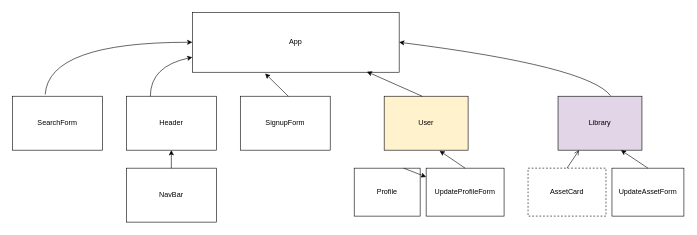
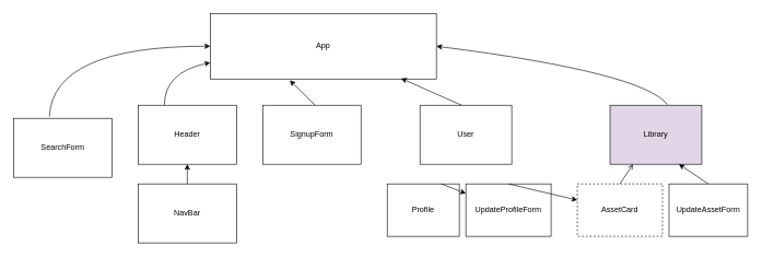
- <mxCell id="11" value="SearchForm" style="whiteSpace=wrap;html=1;" vertex="1" parent="1"><mxGeometry x="20" y="160" width="150" height="90" as="geometry" /></mxCell>
+ <mxCell id="11" value="SearchForm" style="whiteSpace=wrap;html=1;" vertex="1" parent="1"><mxGeometry x="20" y="180" width="150" height="90" as="geometry" /></mxCell>
- <mxCell id="3" value="User&lt;br&gt;" style="whiteSpace=wrap;html=1;fillColor=#fff2cc;" vertex="1" parent="1"><mxGeometry x="640" y="160" width="140" height="90" as="geometry" /></mxCell>
+ <mxCell id="3" value="User&lt;br&gt;" style="whiteSpace=wrap;html=1;" vertex="1" parent="1"><mxGeometry x="640" y="160" width="140" height="90" as="geometry" /></mxCell>
- <mxCell id="18" value="" style="endArrow=classic;html=1;entryX=0.661;entryY=1.012;entryDx=0;entryDy=0;exitX=0.5;exitY=0;exitDx=0;exitDy=0;entryPerimeter=0;" edge="1" parent="1" source="12" target="3"><mxGeometry width="50" height="50" relative="1" as="geometry"><mxPoint x="682.5" y="290" as="sourcePoint" /><mxPoint x="685" y="260" as="targetPoint" /></mxGeometry></mxCell>
+ <mxCell id="18" value="" style="endArrow=classic;html=1;exitX=0.5;exitY=0;exitDx=0;exitDy=0;" edge="1" parent="1" source="12" target="6"><mxGeometry width="50" height="50" relative="1" as="geometry"><mxPoint x="682.5" y="290" as="sourcePoint" /><mxPoint x="685" y="260" as="targetPoint" /></mxGeometry></mxCell>
